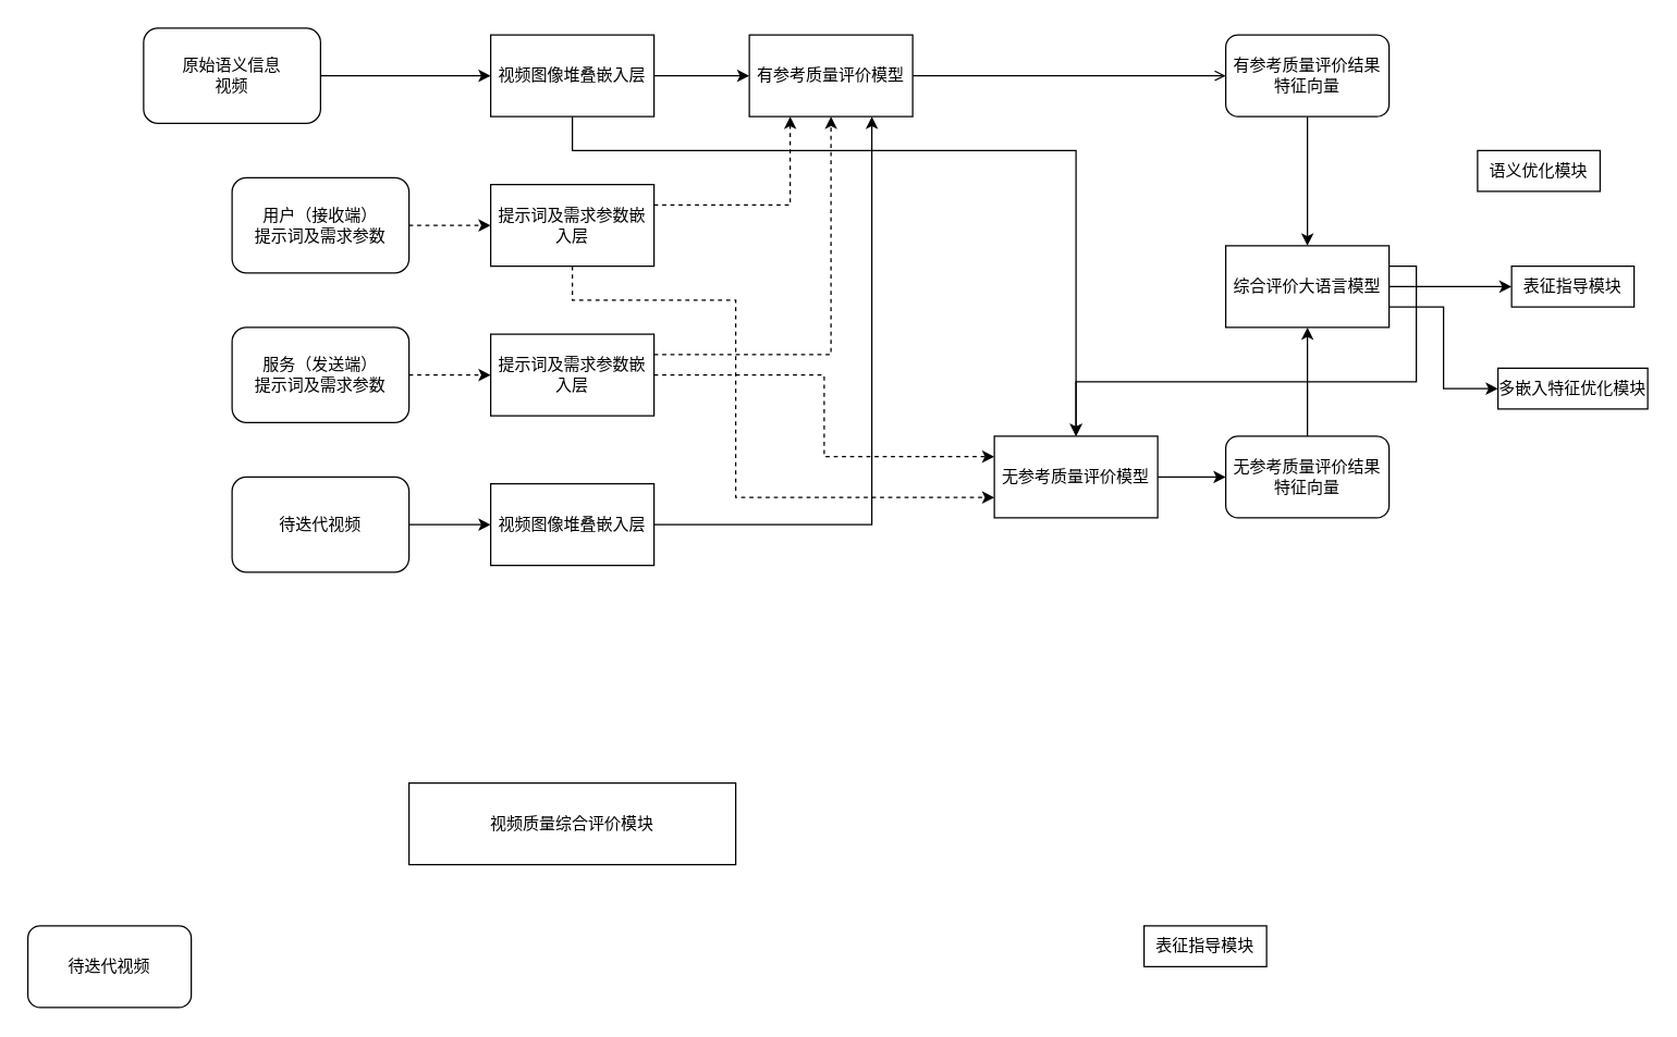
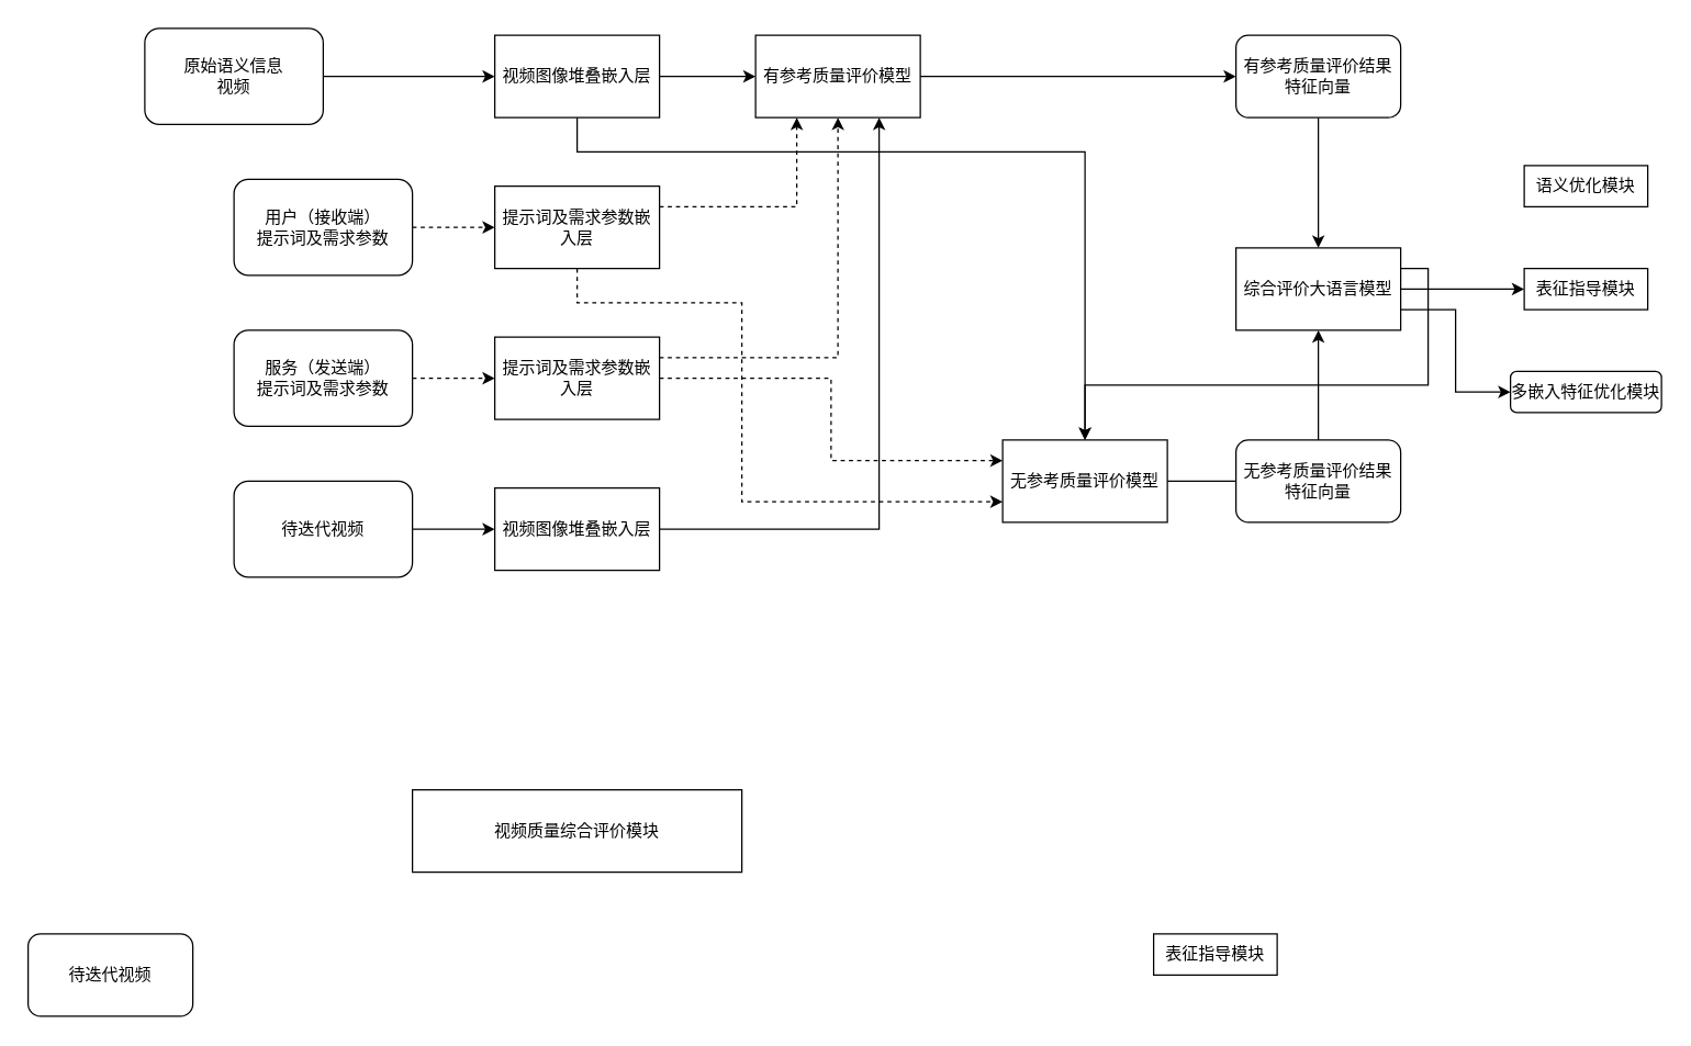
- <mxCell id="25" style="edgeStyle=orthogonalEdgeStyle;rounded=0;orthogonalLoop=1;jettySize=auto;html=1;entryX=0;entryY=0.5;entryDx=0;entryDy=0;endArrow=open;" edge="1" parent="1" source="26" target="28"><mxGeometry relative="1" as="geometry" /></mxCell>
+ <mxCell id="25" style="edgeStyle=orthogonalEdgeStyle;rounded=0;orthogonalLoop=1;jettySize=auto;html=1;entryX=0;entryY=0.5;entryDx=0;entryDy=0;" edge="1" parent="1" source="26" target="28"><mxGeometry relative="1" as="geometry" /></mxCell>
- <mxCell id="37" value="语义优化模块" style="rounded=0;whiteSpace=wrap;html=1;" vertex="1" parent="1"><mxGeometry x="1085" y="110" width="90" height="30" as="geometry" /></mxCell>
+ <mxCell id="37" value="语义优化模块" style="rounded=0;whiteSpace=wrap;html=1;" vertex="1" parent="1"><mxGeometry x="1110" y="120" width="90" height="30" as="geometry" /></mxCell>
- <mxCell id="39" value="多嵌入特征优化模块" style="rounded=0;whiteSpace=wrap;html=1;" vertex="1" parent="1"><mxGeometry x="1100" y="270" width="110" height="30" as="geometry" /></mxCell>
+ <mxCell id="39" value="多嵌入特征优化模块" style="whiteSpace=wrap;html=1;rounded=1;" vertex="1" parent="1"><mxGeometry x="1100" y="270" width="110" height="30" as="geometry" /></mxCell>
- <mxCell id="29" style="edgeStyle=orthogonalEdgeStyle;rounded=0;orthogonalLoop=1;jettySize=auto;html=1;entryX=0;entryY=0.5;entryDx=0;entryDy=0;" edge="1" parent="1" source="30" target="32"><mxGeometry relative="1" as="geometry" /></mxCell>
+ <mxCell id="29" style="edgeStyle=orthogonalEdgeStyle;rounded=0;orthogonalLoop=1;jettySize=auto;html=1;entryX=0;entryY=0.5;entryDx=0;entryDy=0;endArrow=none;" edge="1" parent="1" source="30" target="32"><mxGeometry relative="1" as="geometry" /></mxCell>
